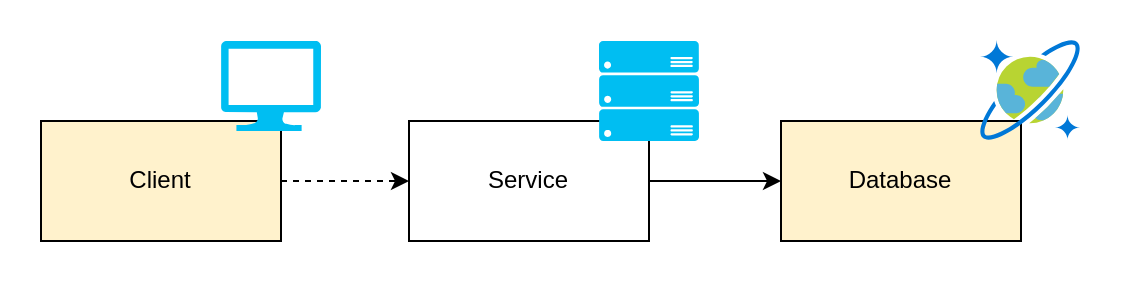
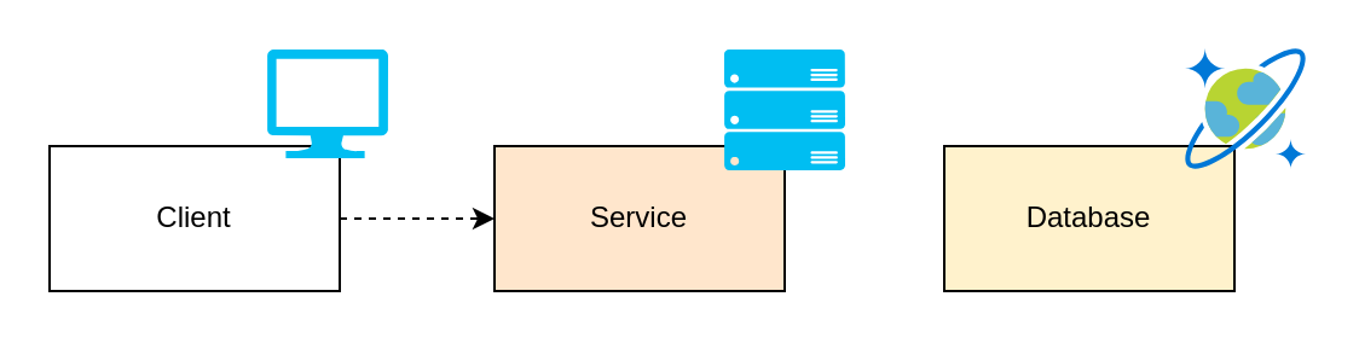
- <mxCell id="3" value="Client" style="whiteSpace=wrap;html=1;fillColor=#fff2cc;" vertex="1" parent="1"><mxGeometry x="20" y="60" width="120" height="60" as="geometry" /></mxCell>
+ <mxCell id="3" value="Client" style="whiteSpace=wrap;html=1;" vertex="1" parent="1"><mxGeometry x="20" y="60" width="120" height="60" as="geometry" /></mxCell>
- <mxCell id="5" value="Service" style="whiteSpace=wrap;html=1;" vertex="1" parent="1"><mxGeometry x="204" y="60" width="120" height="60" as="geometry" /></mxCell>
+ <mxCell id="5" value="Service" style="whiteSpace=wrap;html=1;fillColor=#ffe6cc;" vertex="1" parent="1"><mxGeometry x="204" y="60" width="120" height="60" as="geometry" /></mxCell>
- <mxCell id="4" style="edgeStyle=orthogonalEdgeStyle;rounded=0;orthogonalLoop=1;jettySize=auto;html=1;" edge="1" parent="1" source="5" target="6"><mxGeometry relative="1" as="geometry" /></mxCell>
